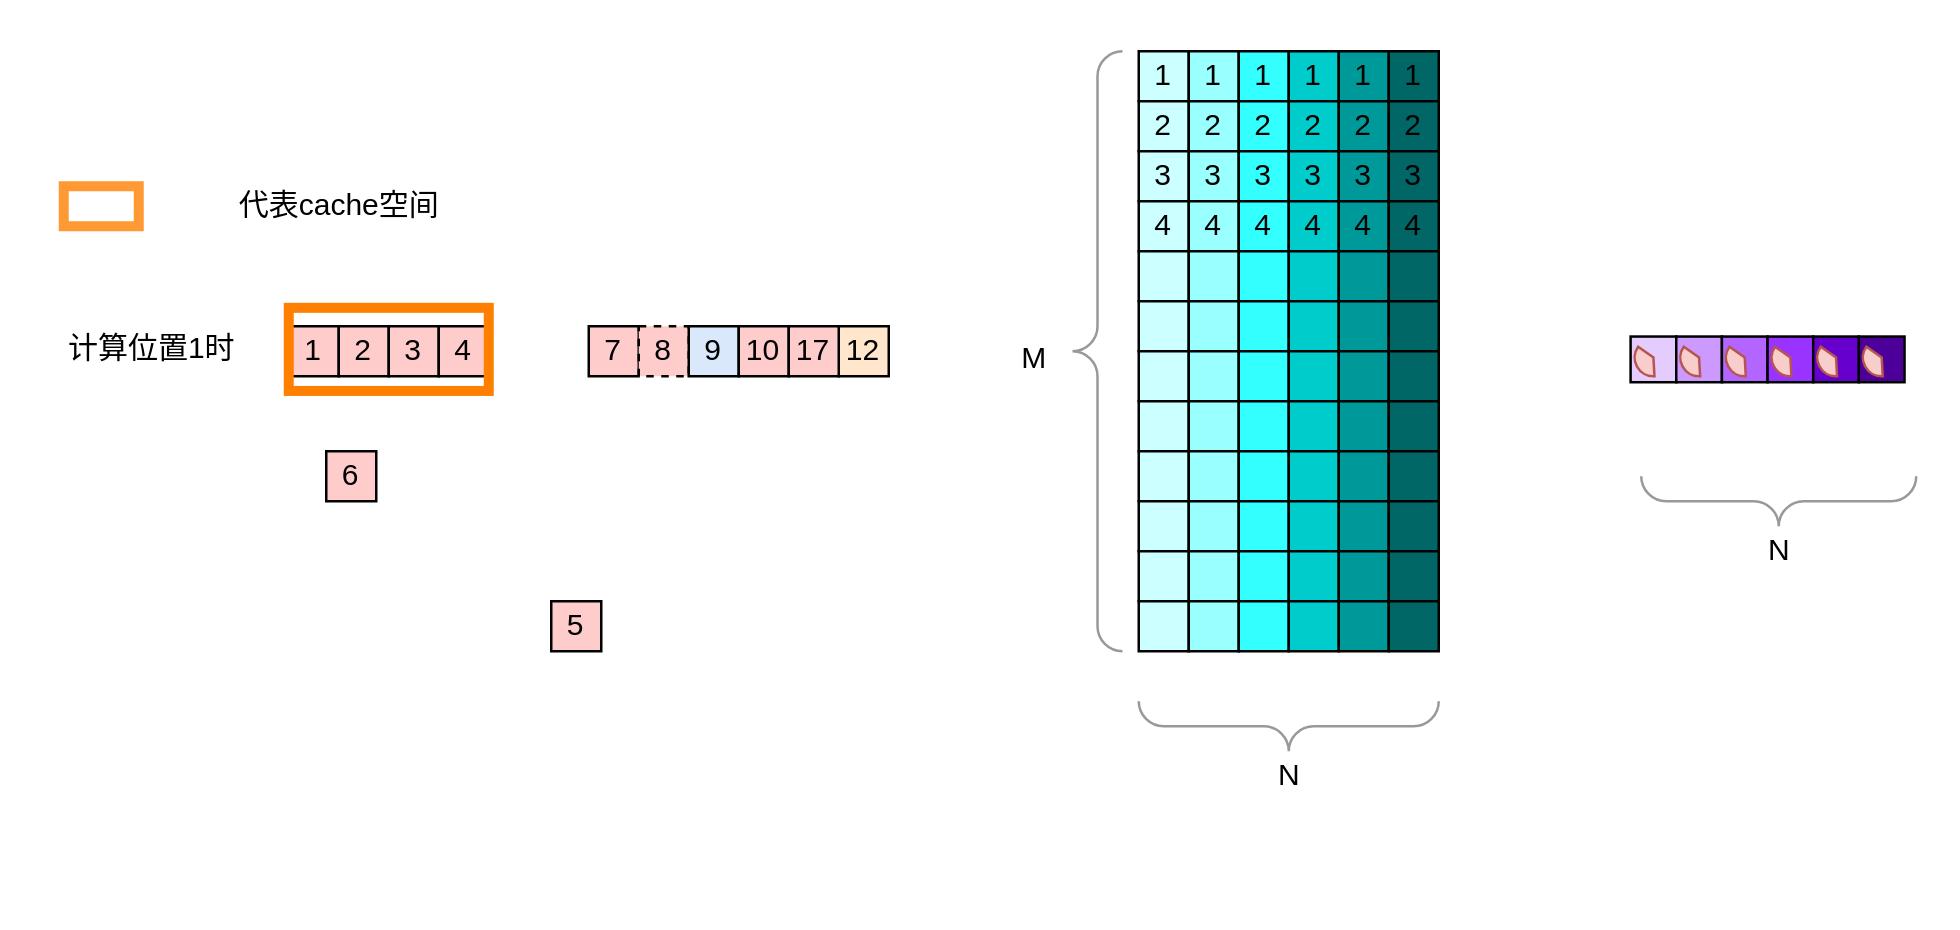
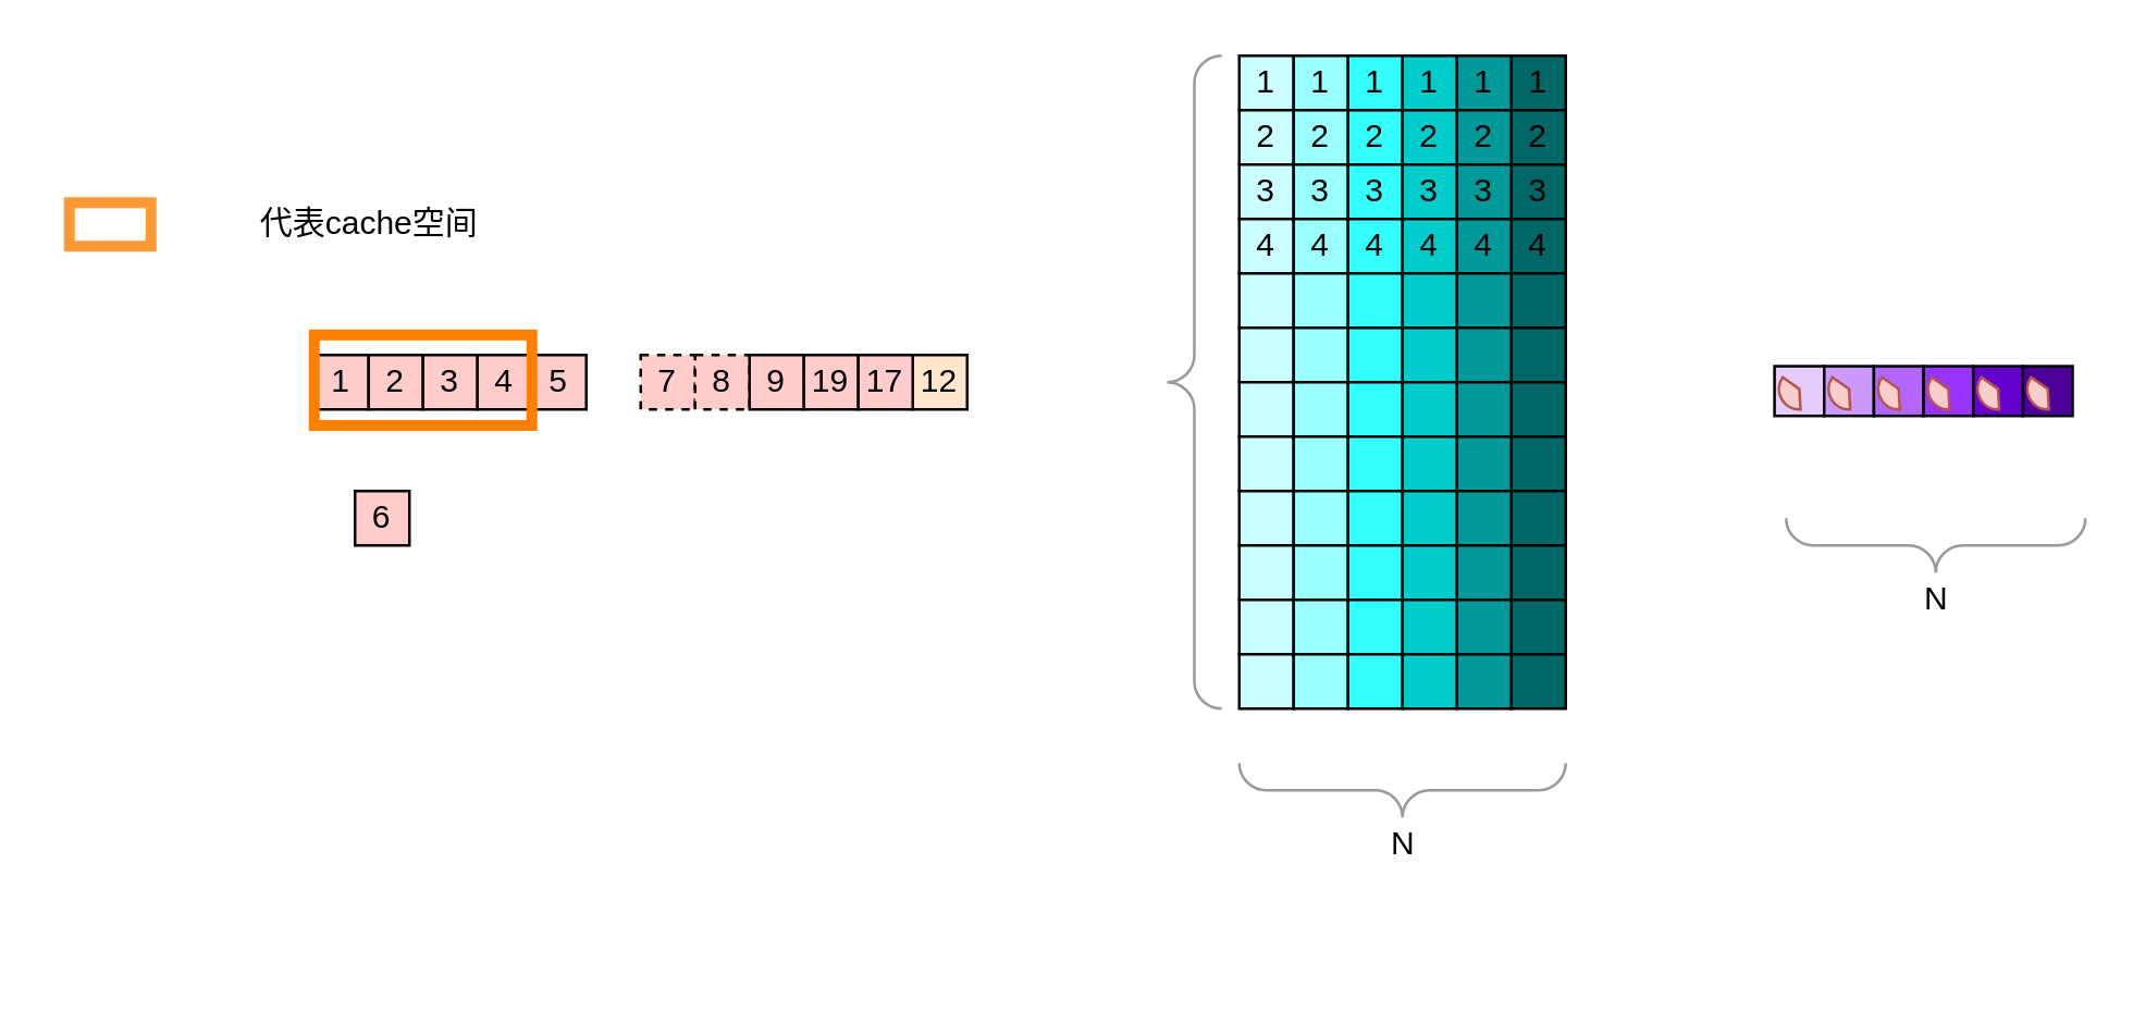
- <mxCell id="101" value="计算位置1时" style="text;html=1;align=center;verticalAlign=middle;resizable=0;points=[];autosize=1;" parent="1" vertex="1"><mxGeometry x="20" y="129.25" width="80" height="20" as="geometry" /></mxCell>
- <mxCell id="2" value="7" style="rounded=0;whiteSpace=wrap;html=1;fillColor=#FFCCCC;" parent="1" vertex="1"><mxGeometry x="235" y="130" width="20" height="20" as="geometry" /></mxCell>
+ <mxCell id="2" value="7" style="rounded=0;whiteSpace=wrap;html=1;fillColor=#FFCCCC;dashed=1;" parent="1" vertex="1"><mxGeometry x="235" y="130" width="20" height="20" as="geometry" /></mxCell>
- <mxCell id="4" value="9" style="rounded=0;whiteSpace=wrap;html=1;fillColor=#dae8fc;" parent="1" vertex="1"><mxGeometry x="275" y="130" width="20" height="20" as="geometry" /></mxCell>
+ <mxCell id="4" value="9" style="rounded=0;whiteSpace=wrap;html=1;fillColor=#FFCCCC;" parent="1" vertex="1"><mxGeometry x="275" y="130" width="20" height="20" as="geometry" /></mxCell>
- <mxCell id="6" value="10" style="rounded=0;whiteSpace=wrap;html=1;fillColor=#FFCCCC;" parent="1" vertex="1"><mxGeometry x="295" y="130" width="20" height="20" as="geometry" /></mxCell>
+ <mxCell id="6" value="19" style="rounded=0;whiteSpace=wrap;html=1;fillColor=#FFCCCC;" parent="1" vertex="1"><mxGeometry x="295" y="130" width="20" height="20" as="geometry" /></mxCell>
- <mxCell id="28" value="M" style="text;html=1;align=center;verticalAlign=middle;resizable=0;points=[];autosize=1;" parent="1" vertex="1"><mxGeometry x="398" y="133.25" width="30" height="20" as="geometry" /></mxCell>
- <mxCell id="41" value="5" style="rounded=0;whiteSpace=wrap;html=1;fillColor=#FFCCCC;" parent="1" vertex="1"><mxGeometry x="220" y="240" width="20" height="20" as="geometry" /></mxCell>
+ <mxCell id="41" value="5" style="rounded=0;whiteSpace=wrap;html=1;fillColor=#FFCCCC;" parent="1" vertex="1"><mxGeometry x="195" y="130" width="20" height="20" as="geometry" /></mxCell>
